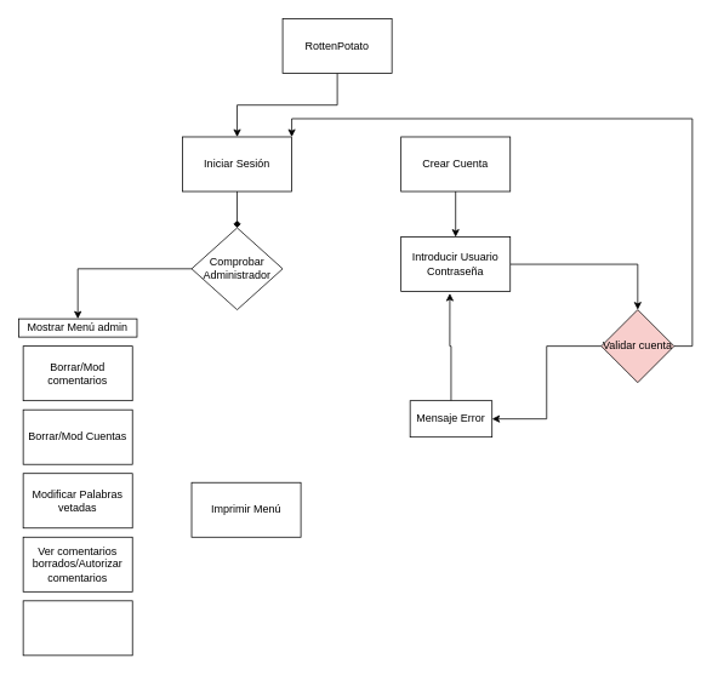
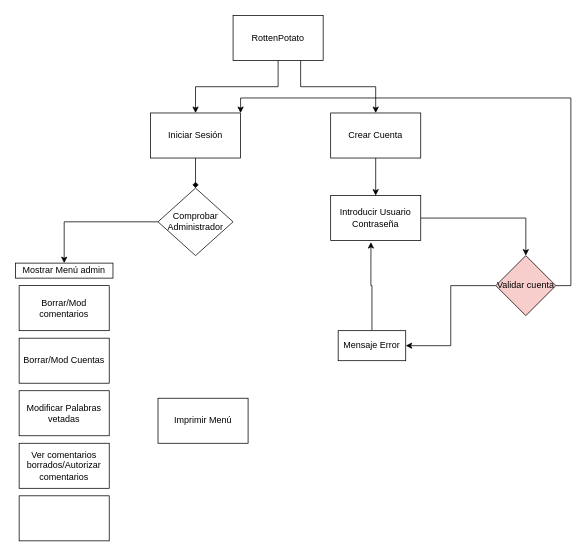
+ <mxCell id="3" style="edgeStyle=orthogonalEdgeStyle;rounded=0;orthogonalLoop=1;jettySize=auto;html=1;exitX=0.75;exitY=1;exitDx=0;exitDy=0;entryX=0.5;entryY=0;entryDx=0;entryDy=0;" edge="1" parent="1" source="4" target="8"><mxGeometry relative="1" as="geometry" /></mxCell>
